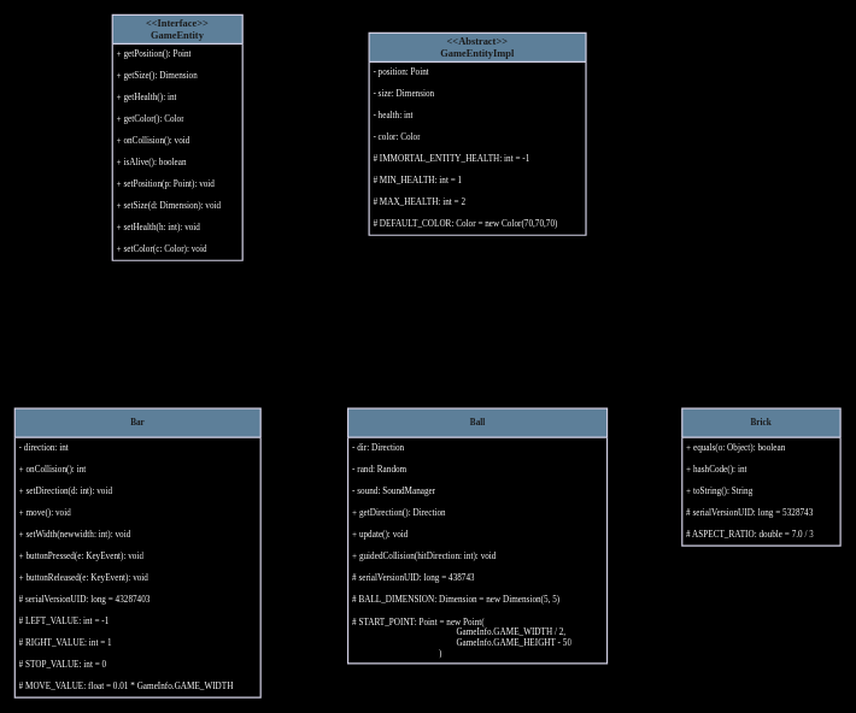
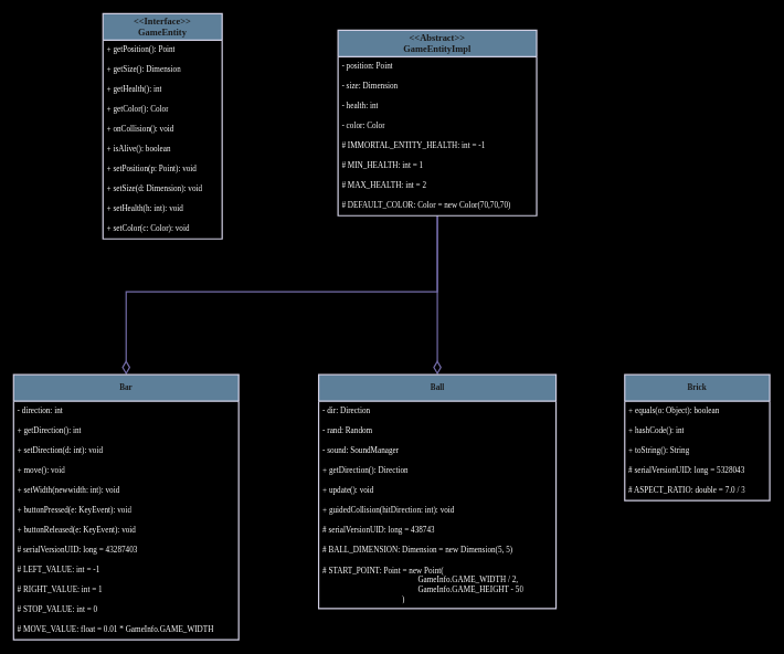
+ <mxCell id="13" style="edgeStyle=orthogonalEdgeStyle;rounded=0;orthogonalLoop=1;jettySize=auto;html=1;exitX=0.5;exitY=1;exitDx=0;exitDy=0;entryX=0.5;entryY=0;entryDx=0;entryDy=0;labelBackgroundColor=none;strokeColor=#736CA8;fontColor=default;strokeWidth=2;endArrow=diamondThin;endFill=0;startSize=16;endSize=16;" edge="1" parent="1" source="15" target="24"><mxGeometry relative="1" as="geometry" /></mxCell>
+ <mxCell id="14" style="edgeStyle=orthogonalEdgeStyle;rounded=0;orthogonalLoop=1;jettySize=auto;html=1;exitX=0.5;exitY=1;exitDx=0;exitDy=0;entryX=0.5;entryY=0;entryDx=0;entryDy=0;labelBackgroundColor=none;strokeColor=#736CA8;fontColor=default;strokeWidth=2;endArrow=diamondThin;endFill=0;endSize=16;" edge="1" parent="1" source="15" target="37"><mxGeometry relative="1" as="geometry" /></mxCell>
- <mxCell id="26" value="+ onCollision(): int" style="text;strokeColor=none;fillColor=none;align=left;verticalAlign=middle;spacingLeft=4;spacingRight=4;overflow=hidden;points=[[0,0.5],[1,0.5]];portConstraint=eastwest;rotatable=0;whiteSpace=wrap;html=1;labelBackgroundColor=none;fontColor=#FFFFFF;rounded=0;fontFamily=https://fonts.googleapis.com/css2?family=Roboto+Mono:ital,wght@0,100..700;1,100..700&amp;display=swap;fontSource=https%3A%2F%2Ffonts.googleapis.com%2Fcss%3Ffamily%3Dhttps%253A%252F%252Ffonts.googleapis.com%252Fcss2%253Ffamily%253DRoboto%252BMono%253Aital%252Cwght%25400%252C100..700%253B1%252C100..700%2526display%253Dswap;" vertex="1" parent="24"><mxGeometry y="70" width="340" height="30" as="geometry" /></mxCell>
+ <mxCell id="26" value="+ getDirection(): int" style="text;strokeColor=none;fillColor=none;align=left;verticalAlign=middle;spacingLeft=4;spacingRight=4;overflow=hidden;points=[[0,0.5],[1,0.5]];portConstraint=eastwest;rotatable=0;whiteSpace=wrap;html=1;labelBackgroundColor=none;fontColor=#FFFFFF;rounded=0;fontFamily=https://fonts.googleapis.com/css2?family=Roboto+Mono:ital,wght@0,100..700;1,100..700&amp;display=swap;fontSource=https%3A%2F%2Ffonts.googleapis.com%2Fcss%3Ffamily%3Dhttps%253A%252F%252Ffonts.googleapis.com%252Fcss2%253Ffamily%253DRoboto%252BMono%253Aital%252Cwght%25400%252C100..700%253B1%252C100..700%2526display%253Dswap;" vertex="1" parent="24"><mxGeometry y="70" width="340" height="30" as="geometry" /></mxCell>
- <mxCell id="51" value="# serialVersionUID: long = 5328743" style="text;strokeColor=none;fillColor=none;align=left;verticalAlign=middle;spacingLeft=4;spacingRight=4;overflow=hidden;points=[[0,0.5],[1,0.5]];portConstraint=eastwest;rotatable=0;whiteSpace=wrap;html=1;labelBackgroundColor=none;fontColor=#FFFFFF;rounded=0;fontFamily=https://fonts.googleapis.com/css2?family=Roboto+Mono:ital,wght@0,100..700;1,100..700&amp;display=swap;fontSource=https%3A%2F%2Ffonts.googleapis.com%2Fcss%3Ffamily%3Dhttps%253A%252F%252Ffonts.googleapis.com%252Fcss2%253Ffamily%253DRoboto%252BMono%253Aital%252Cwght%25400%252C100..700%253B1%252C100..700%2526display%253Dswap;" vertex="1" parent="47"><mxGeometry y="130" width="219" height="30" as="geometry" /></mxCell>
+ <mxCell id="51" value="# serialVersionUID: long = 5328043" style="text;strokeColor=none;fillColor=none;align=left;verticalAlign=middle;spacingLeft=4;spacingRight=4;overflow=hidden;points=[[0,0.5],[1,0.5]];portConstraint=eastwest;rotatable=0;whiteSpace=wrap;html=1;labelBackgroundColor=none;fontColor=#FFFFFF;rounded=0;fontFamily=https://fonts.googleapis.com/css2?family=Roboto+Mono:ital,wght@0,100..700;1,100..700&amp;display=swap;fontSource=https%3A%2F%2Ffonts.googleapis.com%2Fcss%3Ffamily%3Dhttps%253A%252F%252Ffonts.googleapis.com%252Fcss2%253Ffamily%253DRoboto%252BMono%253Aital%252Cwght%25400%252C100..700%253B1%252C100..700%2526display%253Dswap;" vertex="1" parent="47"><mxGeometry y="130" width="219" height="30" as="geometry" /></mxCell>
